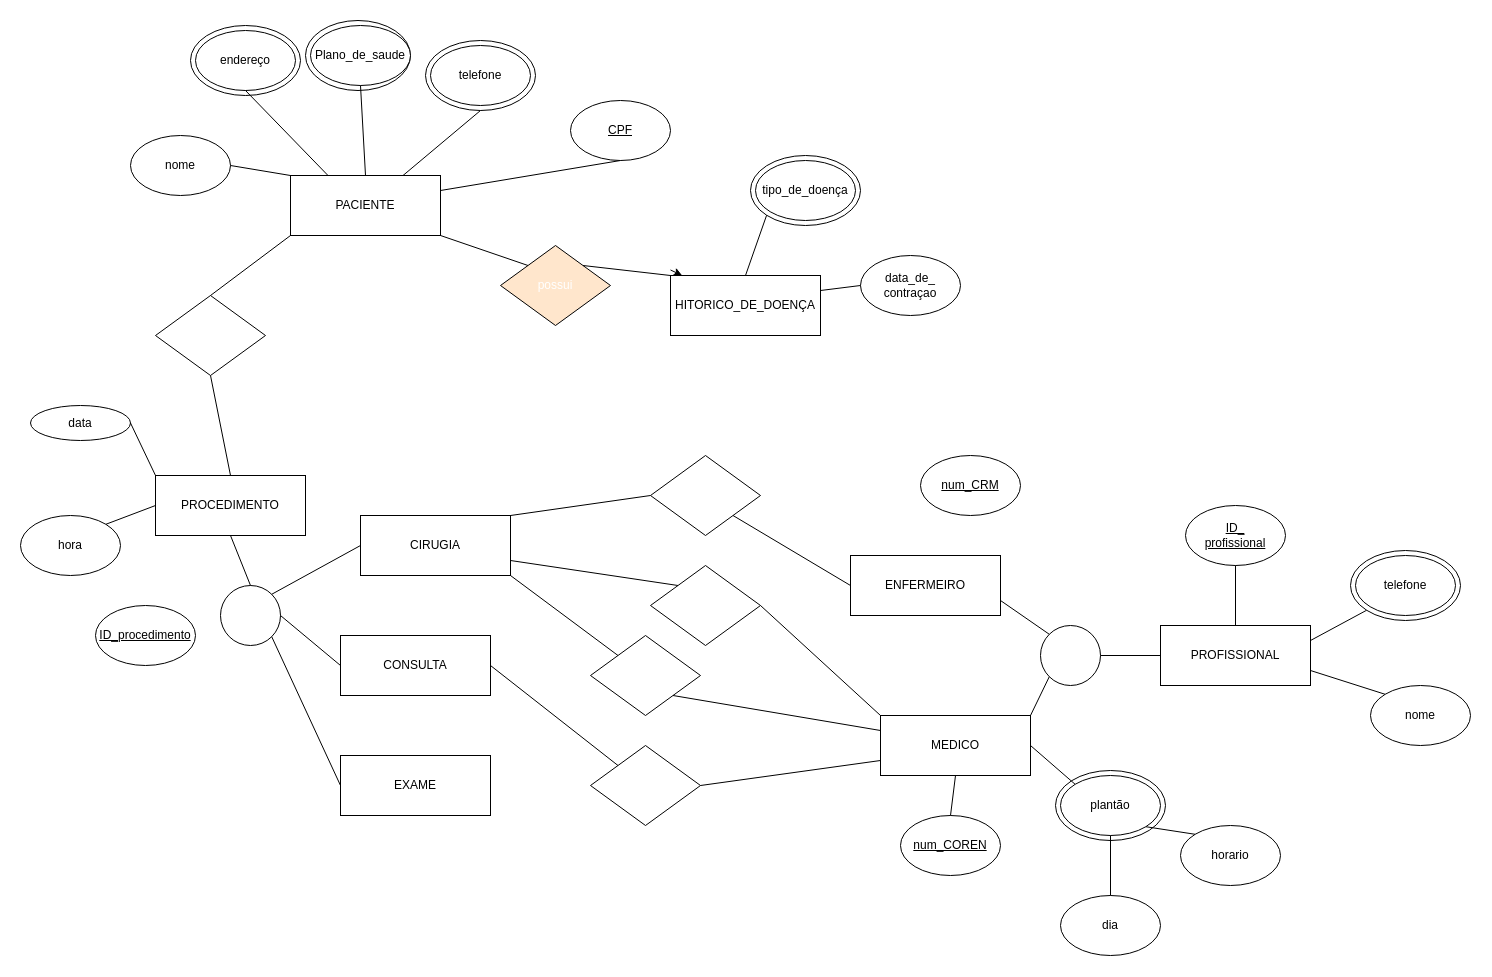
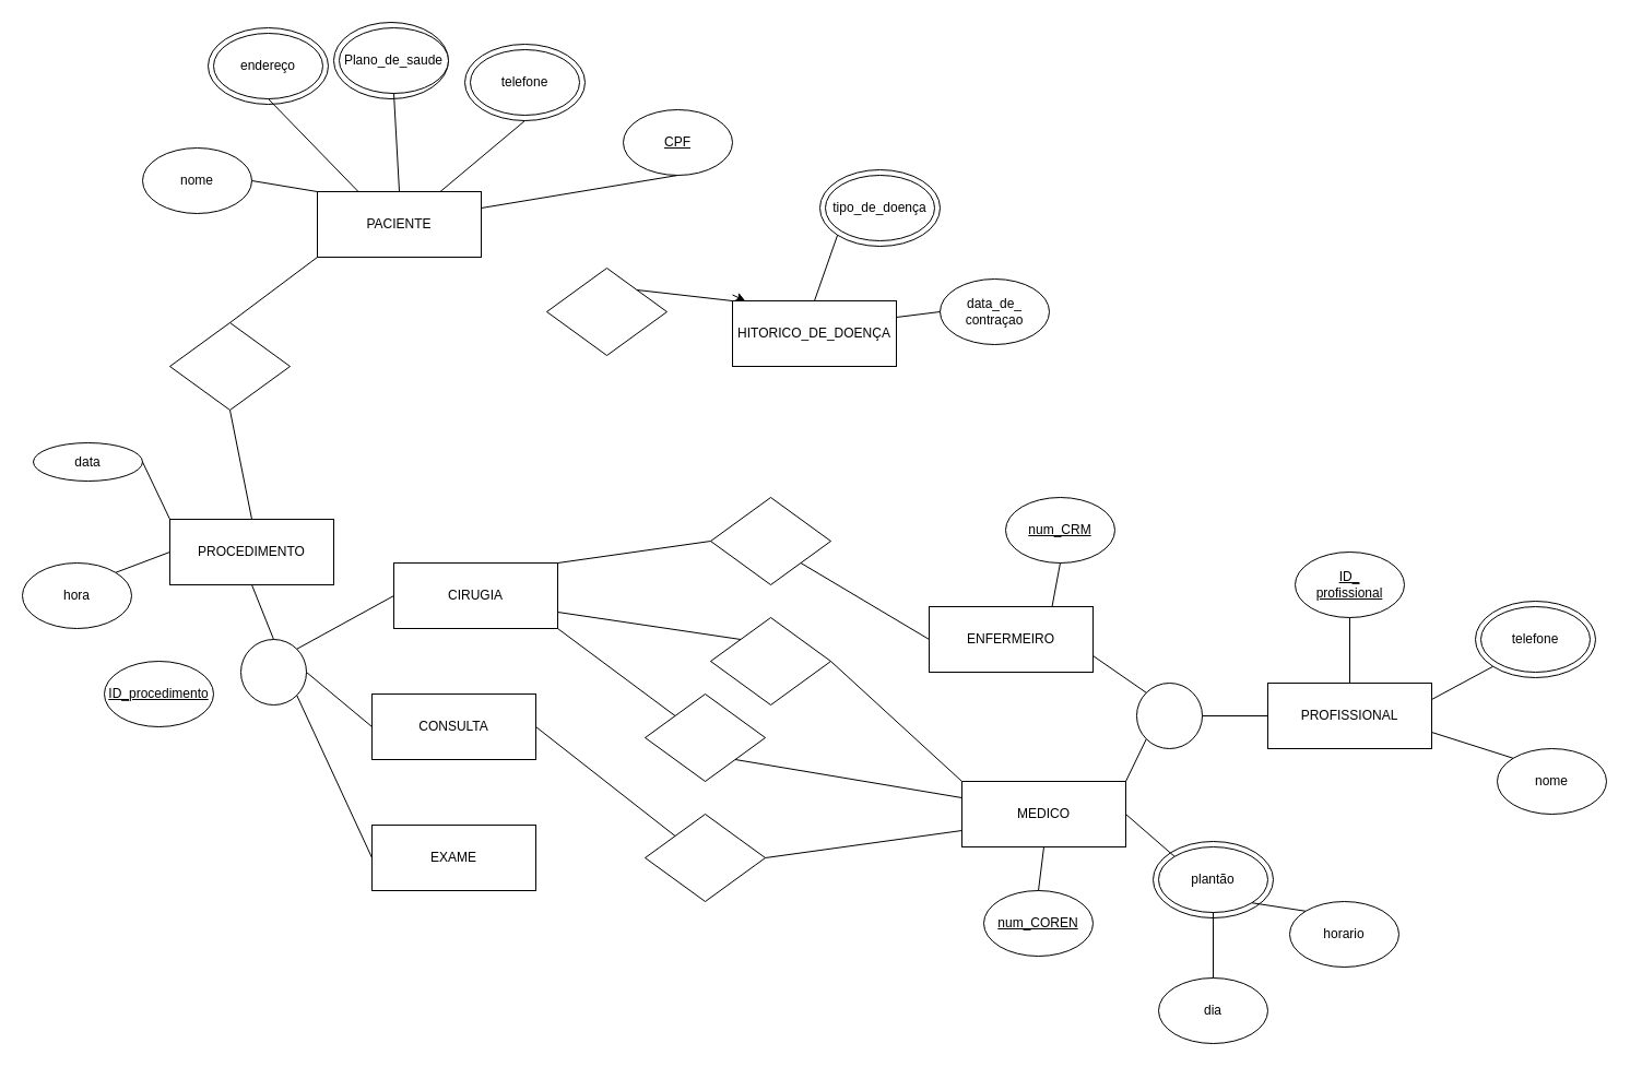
- <mxCell id="19" value="" style="endArrow=none;html=1;fontColor=#FFFFFF;entryX=1;entryY=1;entryDx=0;entryDy=0;exitX=0;exitY=0;exitDx=0;exitDy=0;" edge="1" parent="1" source="18" target="8"><mxGeometry width="50" height="50" relative="1" as="geometry"><mxPoint x="390" y="445" as="sourcePoint" /><mxPoint x="440" y="395" as="targetPoint" /></mxGeometry></mxCell>
- <mxCell id="18" value="&lt;font color=&quot;#ffffff&quot;&gt;possui&lt;/font&gt;" style="rhombus;whiteSpace=wrap;html=1;labelBackgroundColor=none;fontColor=#000000;fillColor=#ffe6cc;" vertex="1" parent="1"><mxGeometry x="500" y="245" width="110" height="80" as="geometry" /></mxCell>
+ <mxCell id="18" value="&lt;font color=&quot;#ffffff&quot;&gt;possui&lt;/font&gt;" style="rhombus;whiteSpace=wrap;html=1;labelBackgroundColor=none;fontColor=#000000;" vertex="1" parent="1"><mxGeometry x="500" y="245" width="110" height="80" as="geometry" /></mxCell>
+ <mxCell id="83" value="" style="endArrow=none;html=1;fontColor=#FFFFFF;entryX=0.75;entryY=0;entryDx=0;entryDy=0;exitX=0.5;exitY=1;exitDx=0;exitDy=0;" edge="1" parent="1" source="78" target="13"><mxGeometry width="50" height="50" relative="1" as="geometry"><mxPoint x="1245" y="575" as="sourcePoint" /><mxPoint x="1245" y="635" as="targetPoint" /></mxGeometry></mxCell>
